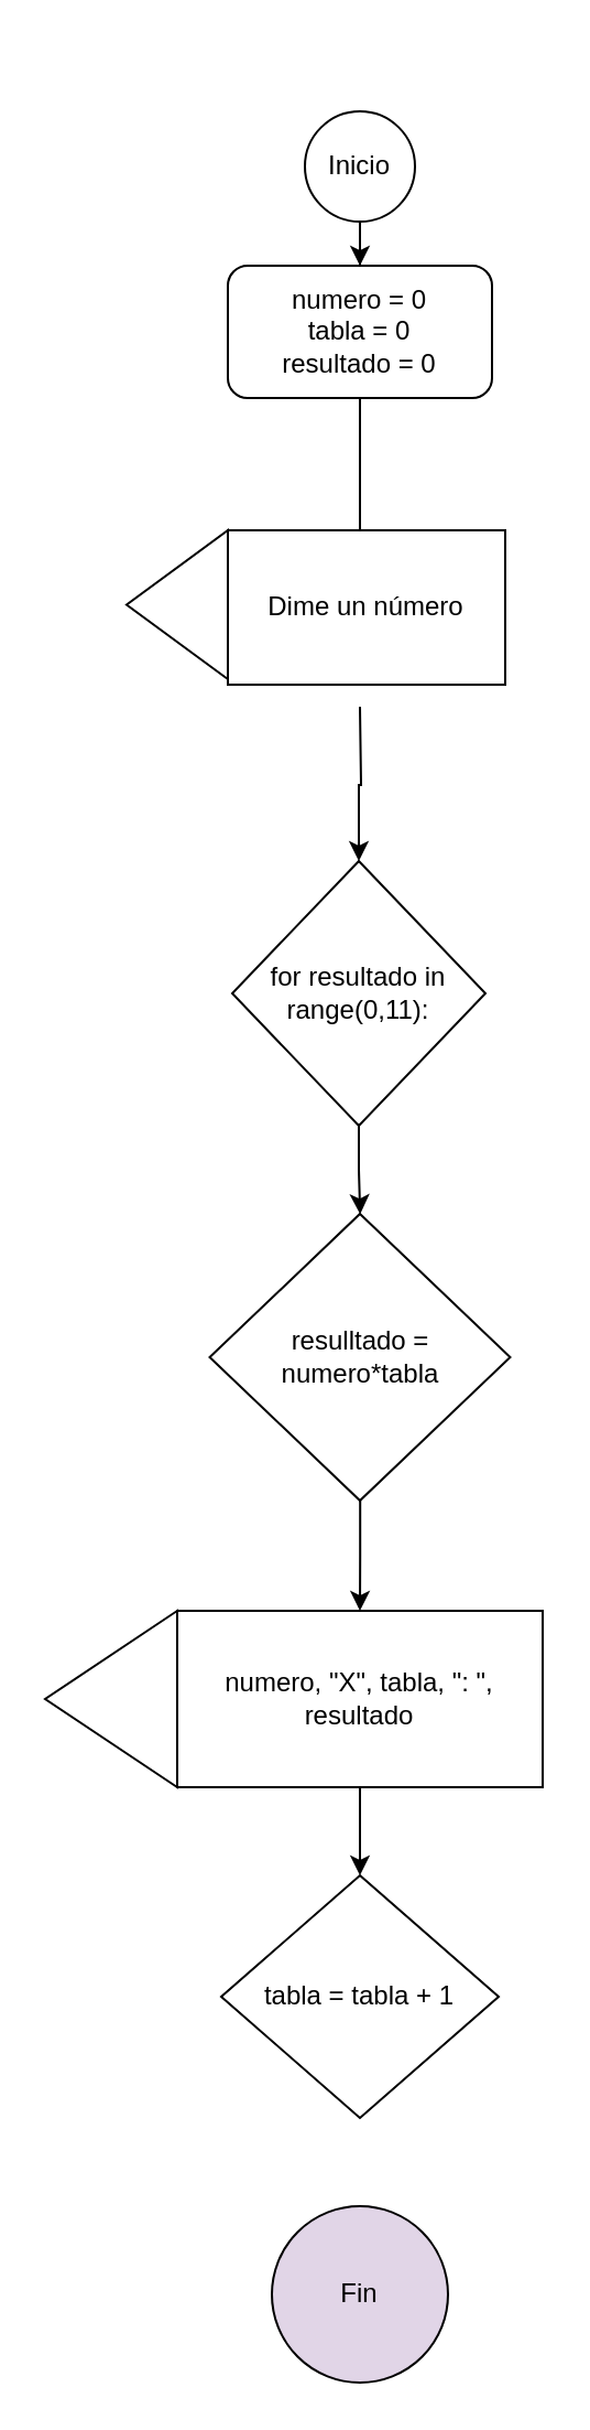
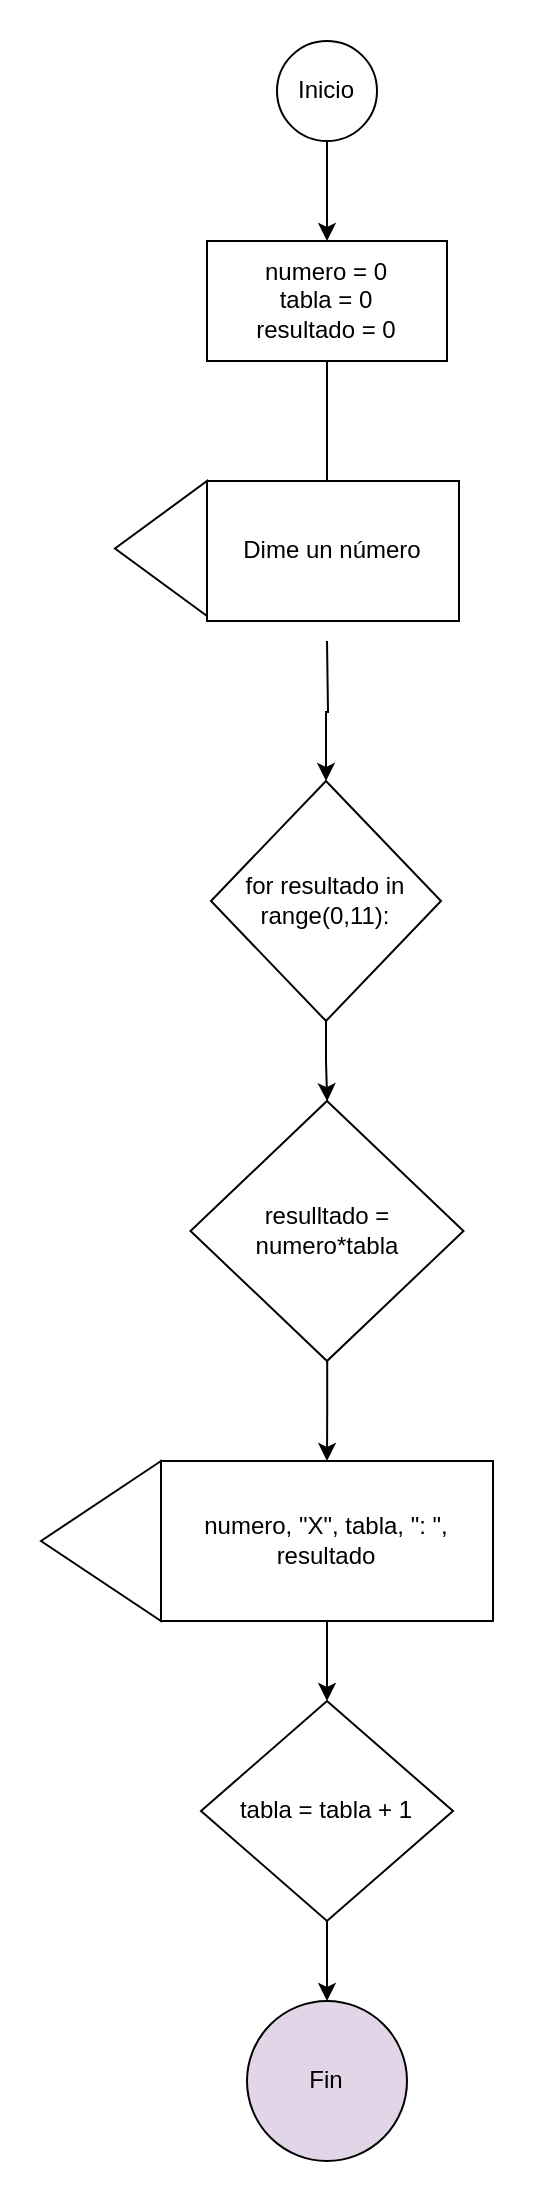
- <mxCell id="5" value="Inicio" style="ellipse;whiteSpace=wrap;html=1;aspect=fixed;" vertex="1" parent="1"><mxGeometry x="138" y="50" width="50" height="50" as="geometry" /></mxCell>
+ <mxCell id="5" value="Inicio" style="ellipse;whiteSpace=wrap;html=1;aspect=fixed;" vertex="1" parent="1"><mxGeometry x="138" y="20" width="50" height="50" as="geometry" /></mxCell>
- <mxCell id="3" value="numero = 0&lt;br&gt;tabla = 0&lt;br&gt;resultado = 0" style="whiteSpace=wrap;html=1;rounded=1;" vertex="1" parent="1"><mxGeometry x="103" y="120" width="120" height="60" as="geometry" /></mxCell>
+ <mxCell id="3" value="numero = 0&lt;br&gt;tabla = 0&lt;br&gt;resultado = 0" style="rounded=0;whiteSpace=wrap;html=1;" vertex="1" parent="1"><mxGeometry x="103" y="120" width="120" height="60" as="geometry" /></mxCell>
+ <mxCell id="16" value="" style="edgeStyle=orthogonalEdgeStyle;rounded=0;orthogonalLoop=1;jettySize=auto;html=1;" edge="1" parent="1" source="17" target="18"><mxGeometry relative="1" as="geometry" /></mxCell>
